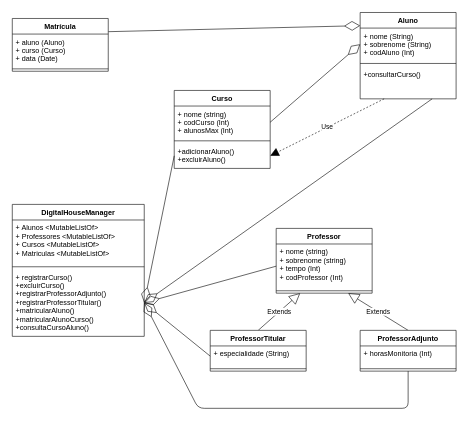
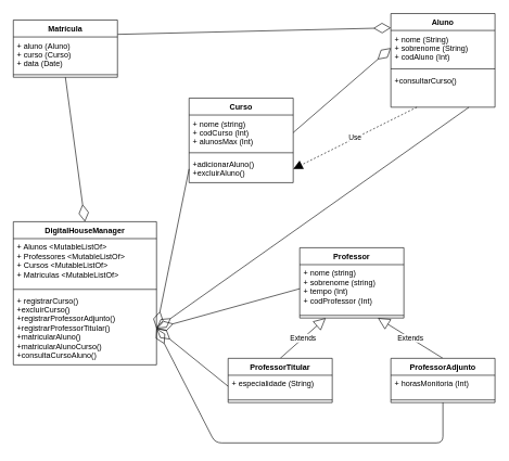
+ <mxCell id="7" value="" style="endArrow=diamondThin;endFill=0;endSize=24;html=1;entryX=0.5;entryY=0;entryDx=0;entryDy=0;exitX=0.5;exitY=1;exitDx=0;exitDy=0;" parent="1" source="10" target="15" edge="1"><mxGeometry width="160" relative="1" as="geometry"><mxPoint x="260" y="960" as="sourcePoint" /><mxPoint x="480" y="661" as="targetPoint" /></mxGeometry></mxCell>
